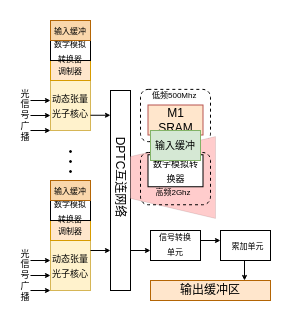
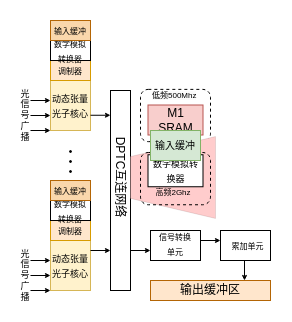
- <mxCell id="38" value="M1&lt;div&gt;SRAM&lt;/div&gt;" style="rounded=0;whiteSpace=wrap;html=1;fillColor=#ffe6cc;strokeColor=#b85450;" vertex="1" parent="1"><mxGeometry x="147.5" y="104.5" width="55" height="30" as="geometry" /></mxCell>
+ <mxCell id="38" value="M1&lt;div&gt;SRAM&lt;/div&gt;" style="rounded=0;whiteSpace=wrap;html=1;fillColor=#f8cecc;strokeColor=#b85450;" vertex="1" parent="1"><mxGeometry x="147.5" y="104.5" width="55" height="30" as="geometry" /></mxCell>
